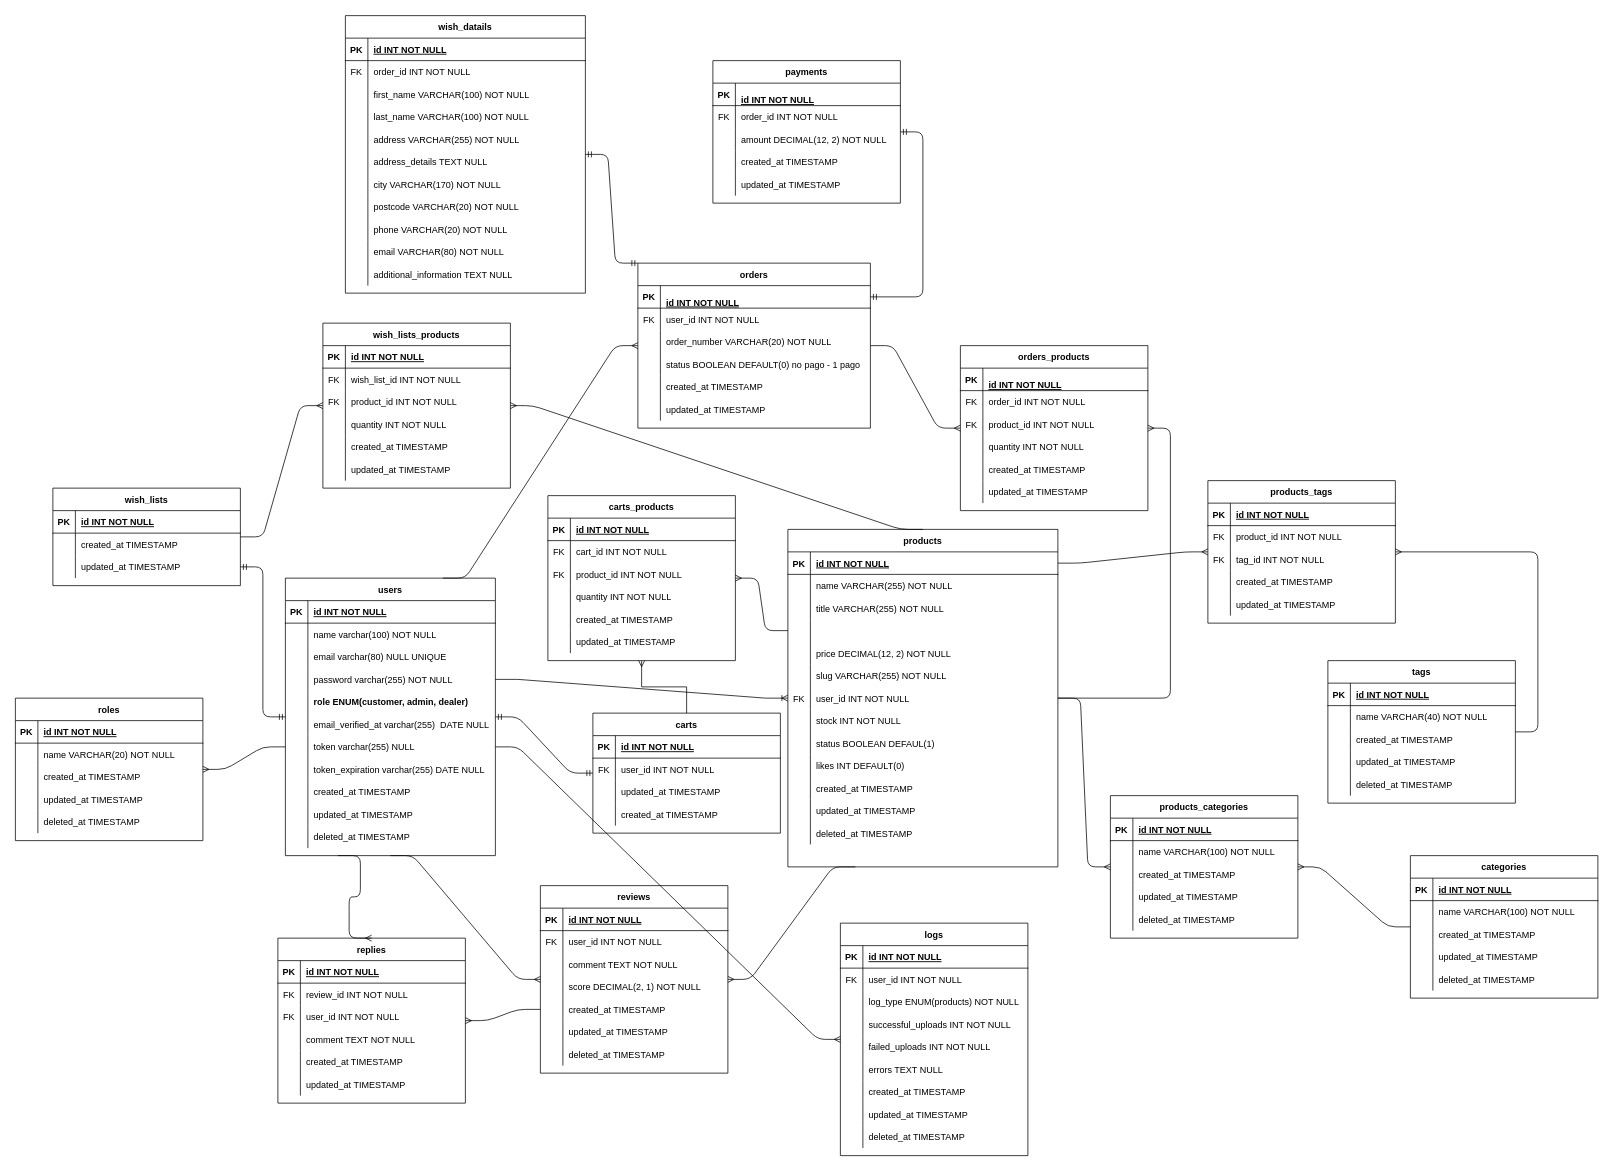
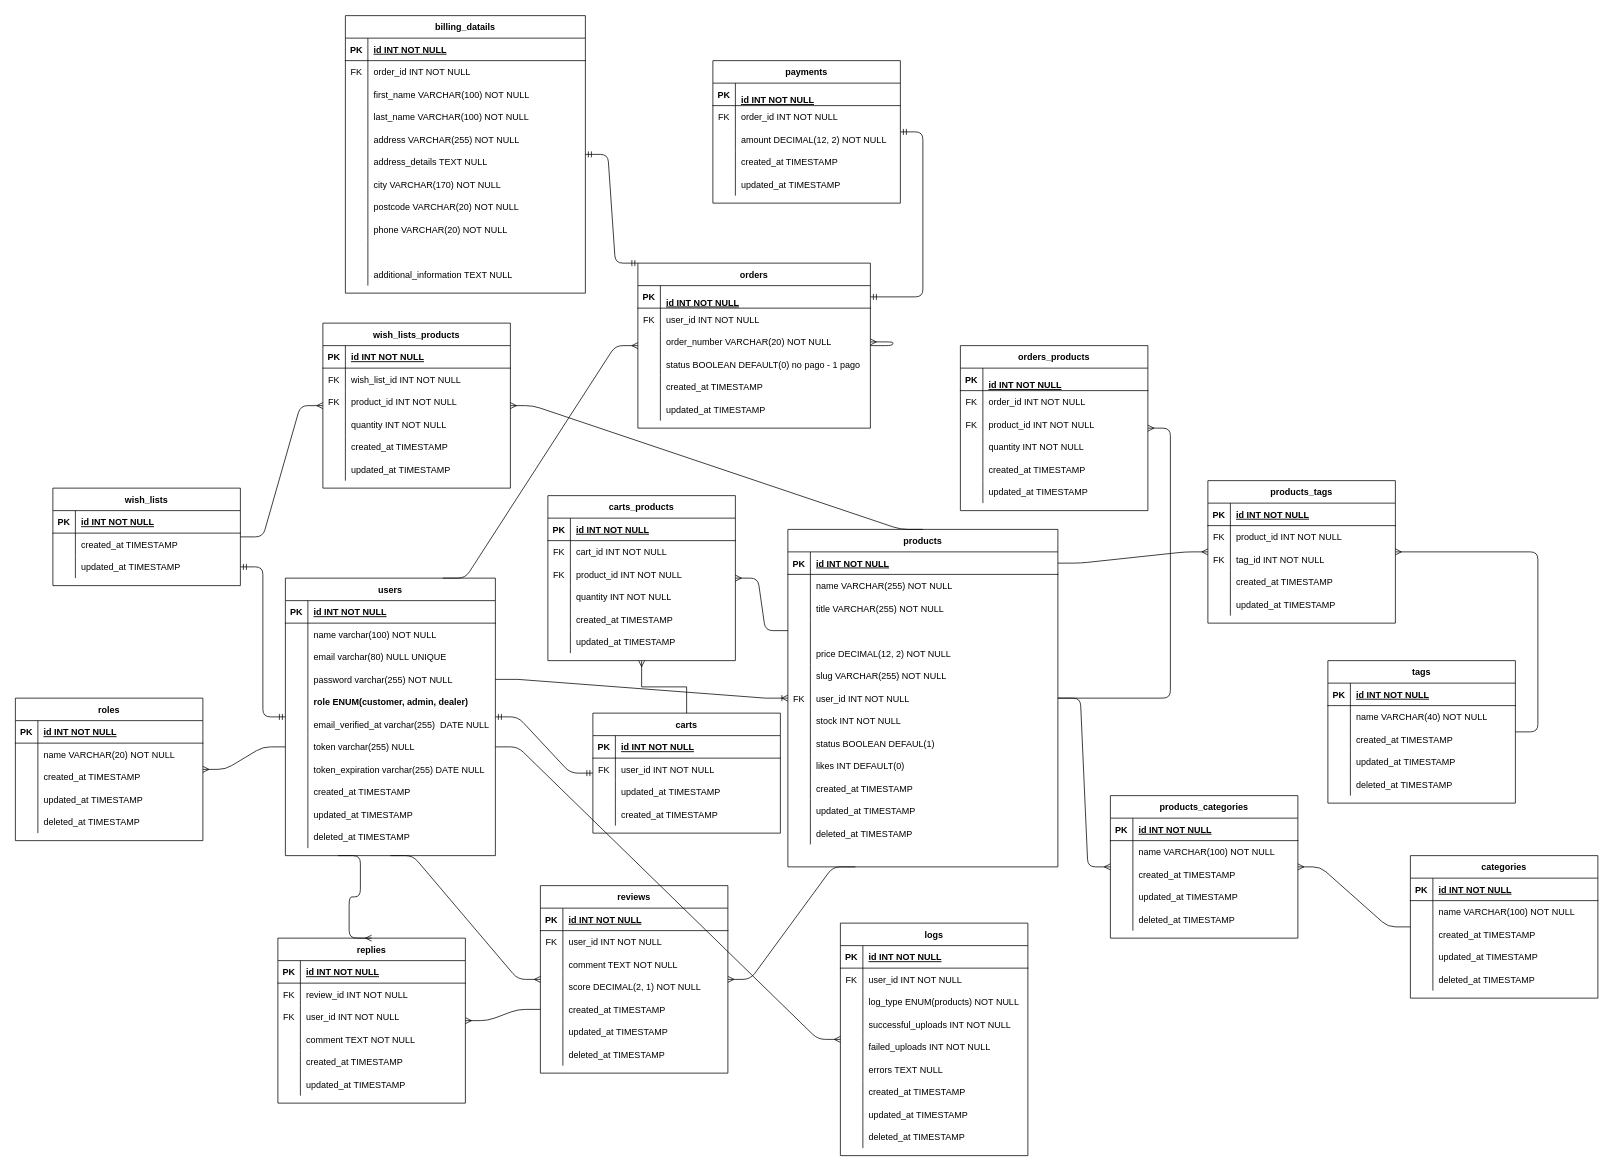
- <mxCell id="279" value="wish_datails" style="shape=table;startSize=30;container=1;collapsible=1;childLayout=tableLayout;fixedRows=1;rowLines=0;fontStyle=1;align=center;resizeLast=1;" parent="1" vertex="1"><mxGeometry x="460" y="20" width="320" height="370" as="geometry" /></mxCell>
+ <mxCell id="279" value="billing_datails" style="shape=table;startSize=30;container=1;collapsible=1;childLayout=tableLayout;fixedRows=1;rowLines=0;fontStyle=1;align=center;resizeLast=1;" parent="1" vertex="1"><mxGeometry x="460" y="20" width="320" height="370" as="geometry" /></mxCell>
- <mxCell id="309" value="email VARCHAR(80) NOT NULL" style="shape=partialRectangle;overflow=hidden;connectable=0;fillColor=none;top=0;left=0;bottom=0;right=0;align=left;spacingLeft=6;" parent="307" vertex="1"><mxGeometry x="30" width="290" height="30" as="geometry"><mxRectangle width="290" height="30" as="alternateBounds" /></mxGeometry></mxCell>
- <mxCell id="277" value="" style="edgeStyle=entityRelationEdgeStyle;fontSize=12;html=1;endArrow=ERmany;" parent="1" source="2" target="240" edge="1"><mxGeometry width="100" height="100" relative="1" as="geometry"><mxPoint x="1300" y="450" as="sourcePoint" /><mxPoint x="1400" y="350" as="targetPoint" /></mxGeometry></mxCell>
+ <mxCell id="277" value="" style="edgeStyle=entityRelationEdgeStyle;fontSize=12;html=1;endArrow=ERmany;" parent="1" source="2" target="11" edge="1"><mxGeometry width="100" height="100" relative="1" as="geometry"><mxPoint x="1300" y="450" as="sourcePoint" /><mxPoint x="1400" y="350" as="targetPoint" /></mxGeometry></mxCell>
